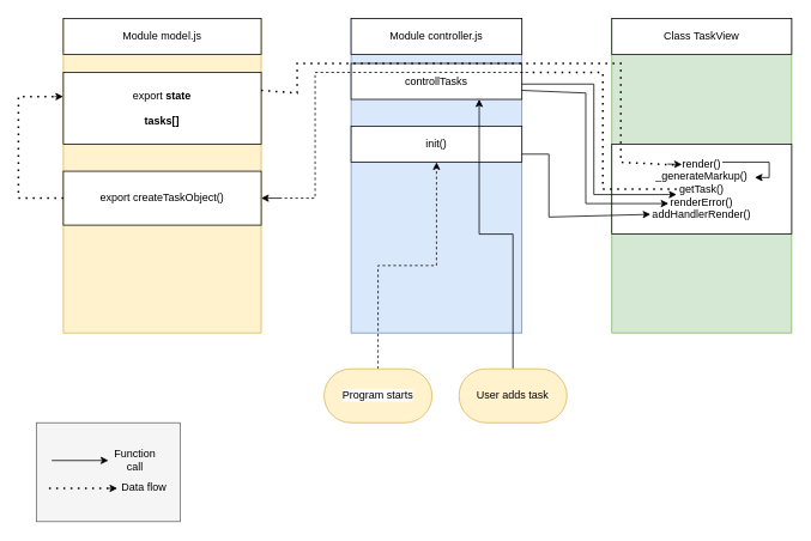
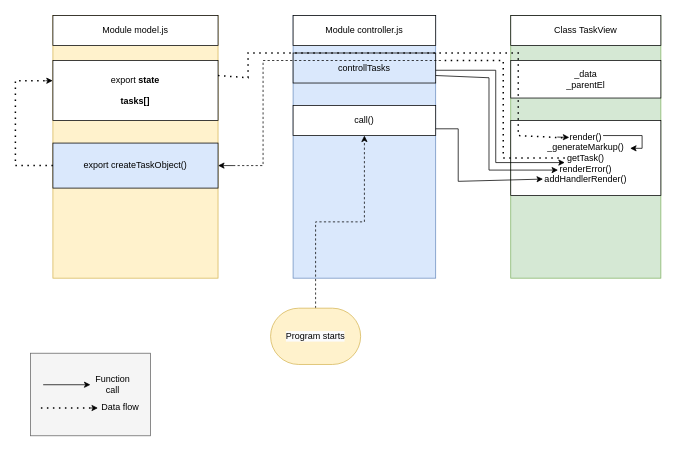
- <mxCell id="11" value="controllTasks" style="rounded=0;whiteSpace=wrap;html=1;" vertex="1" parent="1"><mxGeometry x="390" y="70" width="190" height="40" as="geometry" /></mxCell>
+ <mxCell id="11" value="controllTasks" style="rounded=0;whiteSpace=wrap;html=1;fillColor=#dae8fc;" vertex="1" parent="1"><mxGeometry x="390" y="70" width="190" height="40" as="geometry" /></mxCell>
+ <mxCell id="8" value="_data&lt;br&gt;_parentEl" style="rounded=0;whiteSpace=wrap;html=1;" vertex="1" parent="1"><mxGeometry x="680" y="80" width="200" height="50" as="geometry" /></mxCell>
- <mxCell id="12" value="init()" style="rounded=0;whiteSpace=wrap;html=1;" vertex="1" parent="1"><mxGeometry x="390" y="140" width="190" height="40" as="geometry" /></mxCell>
+ <mxCell id="12" value="call()" style="rounded=0;whiteSpace=wrap;html=1;" vertex="1" parent="1"><mxGeometry x="390" y="140" width="190" height="40" as="geometry" /></mxCell>
- <mxCell id="18" value="export createTaskObject()" style="rounded=0;whiteSpace=wrap;html=1;" vertex="1" parent="1"><mxGeometry x="70" y="190" width="220" height="60" as="geometry" /></mxCell>
+ <mxCell id="18" value="export createTaskObject()" style="rounded=0;whiteSpace=wrap;html=1;fillColor=#dae8fc;" vertex="1" parent="1"><mxGeometry x="70" y="190" width="220" height="60" as="geometry" /></mxCell>
- <mxCell id="13" style="edgeStyle=orthogonalEdgeStyle;rounded=0;orthogonalLoop=1;jettySize=auto;html=1;entryX=0.75;entryY=1;entryDx=0;entryDy=0;" edge="1" parent="1" source="14" target="11"><mxGeometry relative="1" as="geometry" /></mxCell>
- <mxCell id="16" value="&lt;span style=&quot;color: rgb(0, 0, 0); font-family: Helvetica; font-size: 12px; font-style: normal; font-variant-ligatures: normal; font-variant-caps: normal; font-weight: 400; letter-spacing: normal; orphans: 2; text-align: center; text-indent: 0px; text-transform: none; widows: 2; word-spacing: 0px; -webkit-text-stroke-width: 0px; background-color: rgb(251, 251, 251); text-decoration-thickness: initial; text-decoration-style: initial; text-decoration-color: initial; float: none; display: inline !important;&quot;&gt;Program starts&lt;/span&gt;" style="rounded=1;whiteSpace=wrap;html=1;arcSize=50;fillColor=#FFF2CC;strokeColor=#d6b656;" vertex="1" parent="1"><mxGeometry x="360" y="410" width="120" height="60" as="geometry" /></mxCell>
+ <mxCell id="16" value="&lt;span style=&quot;color: rgb(0, 0, 0); font-family: Helvetica; font-size: 12px; font-style: normal; font-variant-ligatures: normal; font-variant-caps: normal; font-weight: 400; letter-spacing: normal; orphans: 2; text-align: center; text-indent: 0px; text-transform: none; widows: 2; word-spacing: 0px; -webkit-text-stroke-width: 0px; background-color: rgb(251, 251, 251); text-decoration-thickness: initial; text-decoration-style: initial; text-decoration-color: initial; float: none; display: inline !important;&quot;&gt;Program starts&lt;/span&gt;" style="rounded=1;whiteSpace=wrap;html=1;arcSize=50;fillColor=#FFF2CC;strokeColor=#d6b656;" vertex="1" parent="1"><mxGeometry x="360" y="410" width="120" height="75" as="geometry" /></mxCell>
- <mxCell id="14" value="User adds task" style="rounded=1;whiteSpace=wrap;html=1;arcSize=50;fillColor=#fff2cc;strokeColor=#d6b656;" vertex="1" parent="1"><mxGeometry x="510" y="410" width="120" height="60" as="geometry" /></mxCell>
